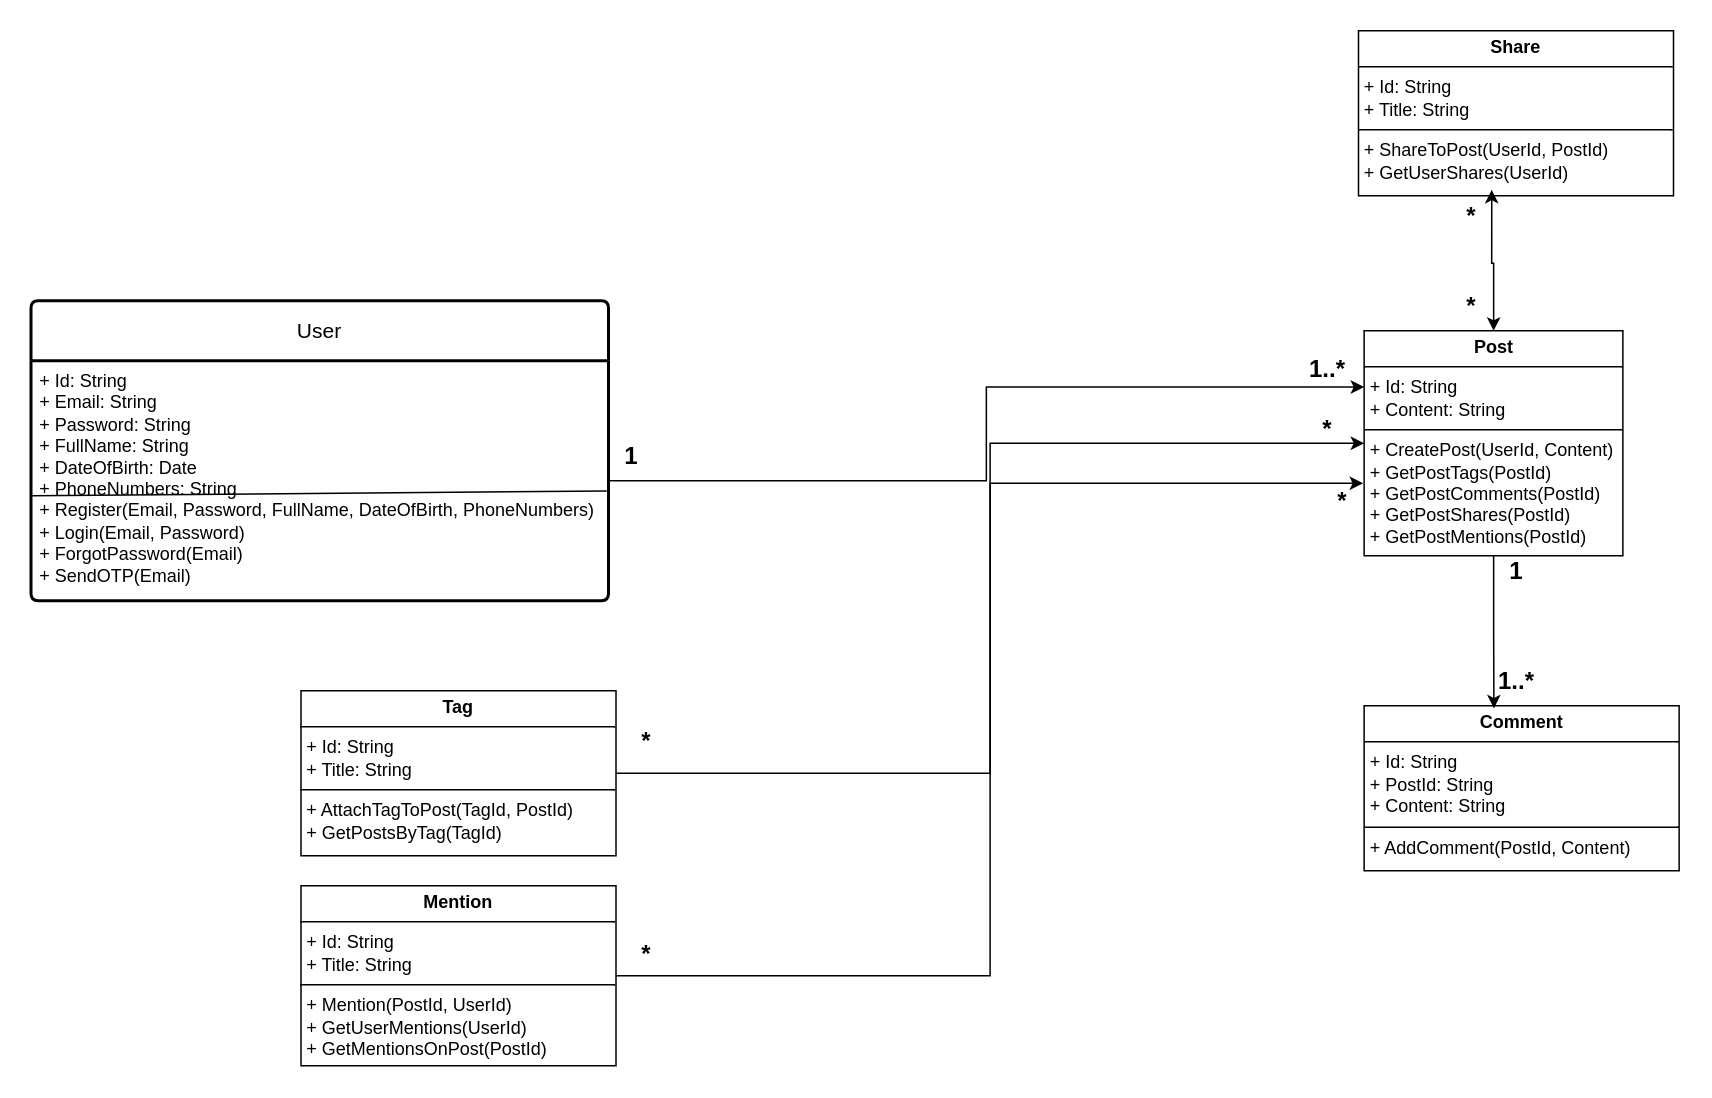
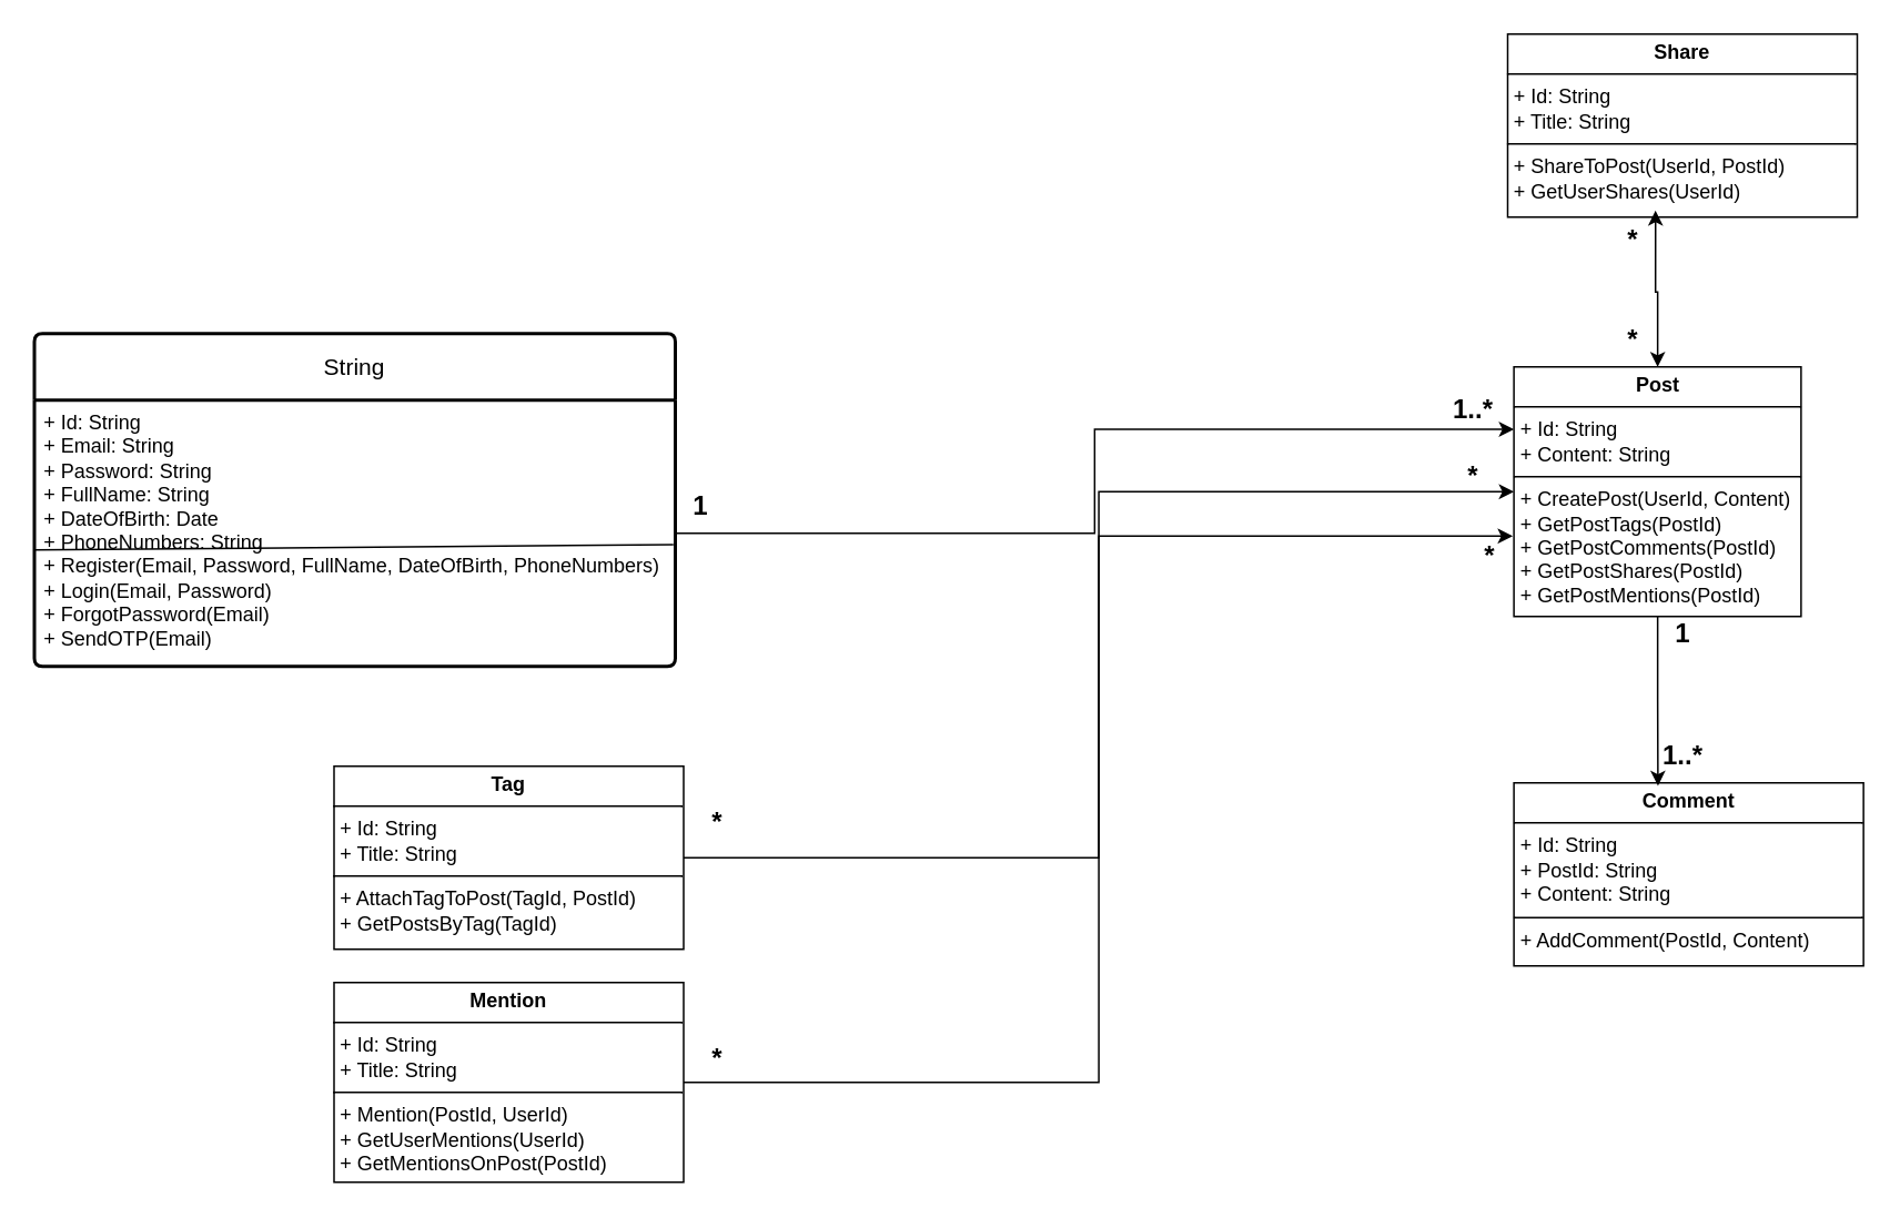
- <mxCell id="2" value="User" style="swimlane;childLayout=stackLayout;horizontal=1;startSize=40;horizontalStack=0;rounded=1;fontSize=14;fontStyle=0;strokeWidth=2;resizeParent=0;resizeLast=1;shadow=0;dashed=0;align=center;arcSize=4;whiteSpace=wrap;html=1;" vertex="1" parent="1"><mxGeometry x="20" y="200" width="385" height="200" as="geometry" /></mxCell>
+ <mxCell id="2" value="String" style="swimlane;childLayout=stackLayout;horizontal=1;startSize=40;horizontalStack=0;rounded=1;fontSize=14;fontStyle=0;strokeWidth=2;resizeParent=0;resizeLast=1;shadow=0;dashed=0;align=center;arcSize=4;whiteSpace=wrap;html=1;" vertex="1" parent="1"><mxGeometry x="20" y="200" width="385" height="200" as="geometry" /></mxCell>
